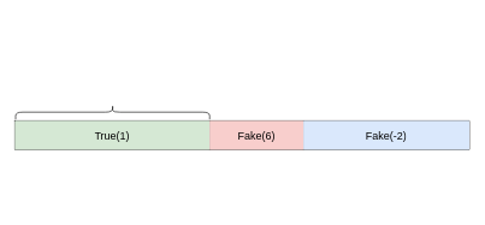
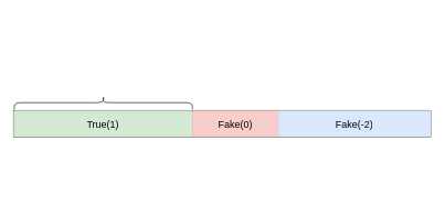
- <mxCell id="5" value="&lt;font style=&quot;font-size: 15px;&quot;&gt;Fake(6)&lt;/font&gt;" style="shape=partialRectangle;html=1;whiteSpace=wrap;connectable=0;fillColor=#f8cecc;top=0;left=0;bottom=0;right=0;overflow=hidden;strokeColor=#b85450;" vertex="1" parent="3"><mxGeometry x="270" width="130" height="40" as="geometry"><mxRectangle width="130" height="40" as="alternateBounds" /></mxGeometry></mxCell>
+ <mxCell id="5" value="&lt;font style=&quot;font-size: 15px;&quot;&gt;Fake(0)&lt;/font&gt;" style="shape=partialRectangle;html=1;whiteSpace=wrap;connectable=0;fillColor=#f8cecc;top=0;left=0;bottom=0;right=0;overflow=hidden;strokeColor=#b85450;" vertex="1" parent="3"><mxGeometry x="270" width="130" height="40" as="geometry"><mxRectangle width="130" height="40" as="alternateBounds" /></mxGeometry></mxCell>
